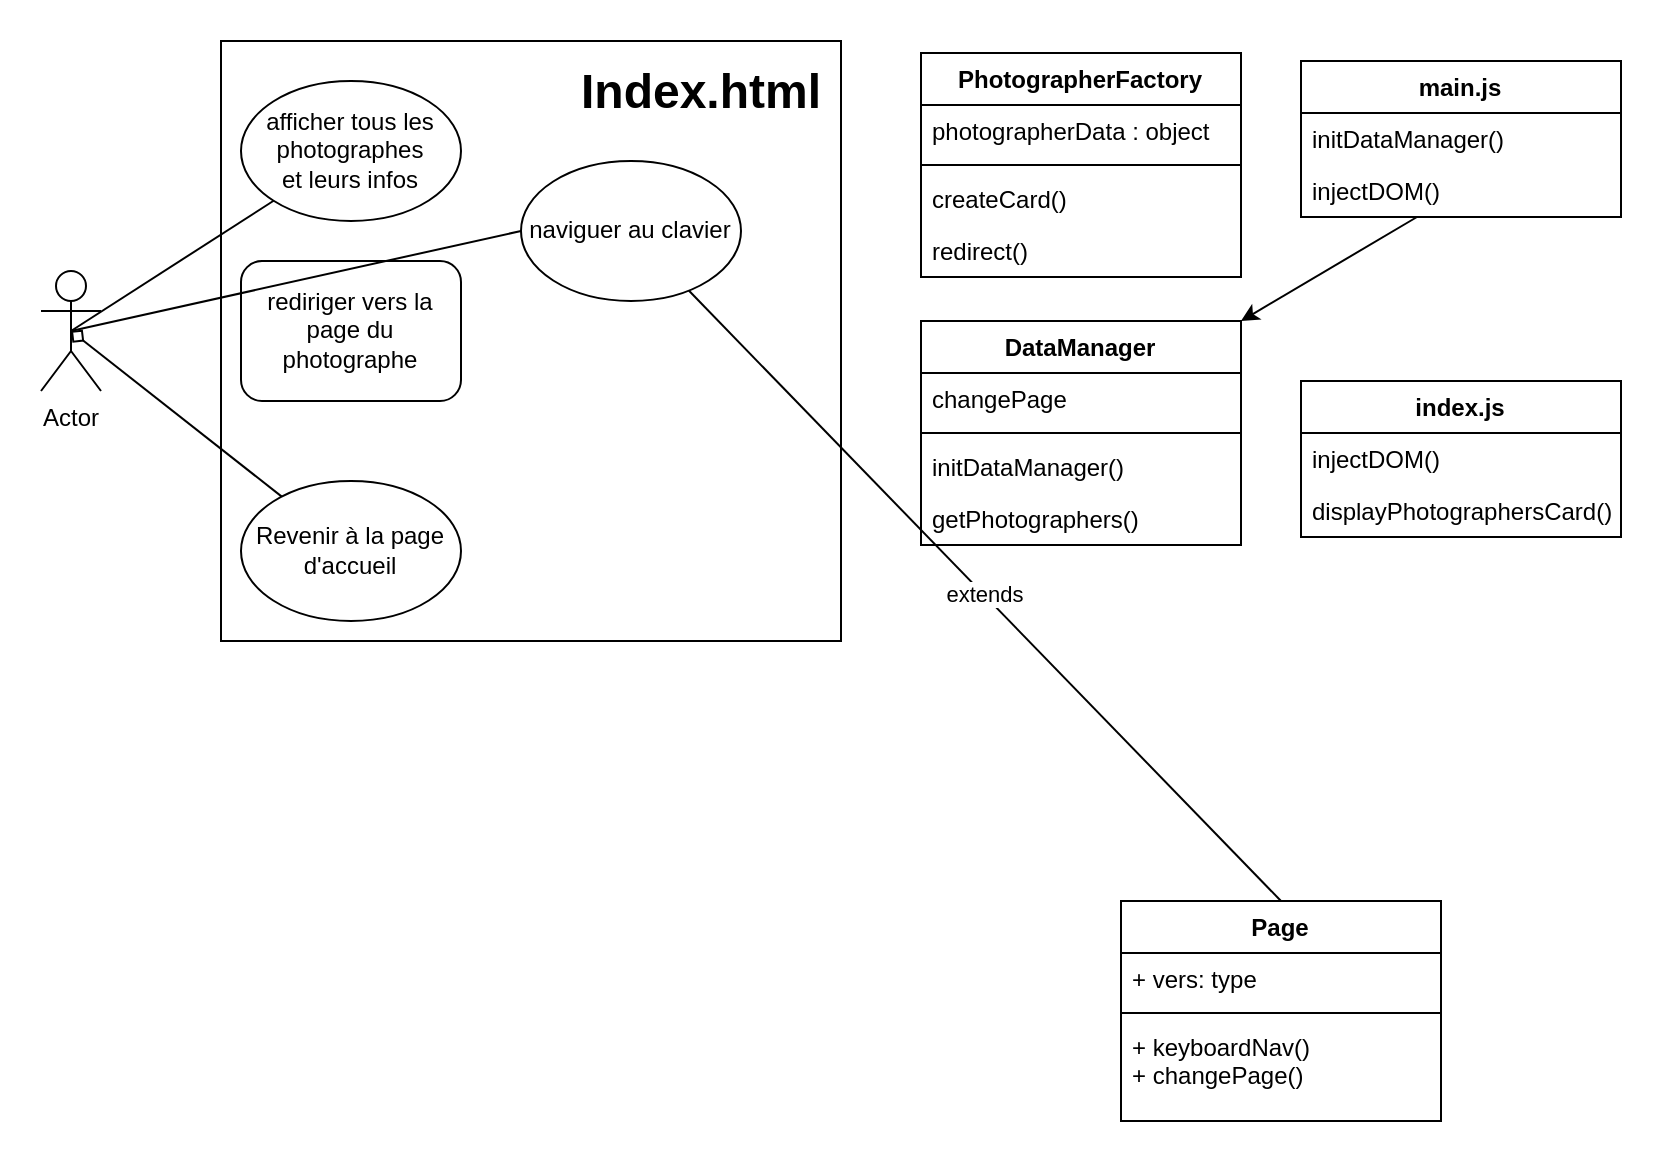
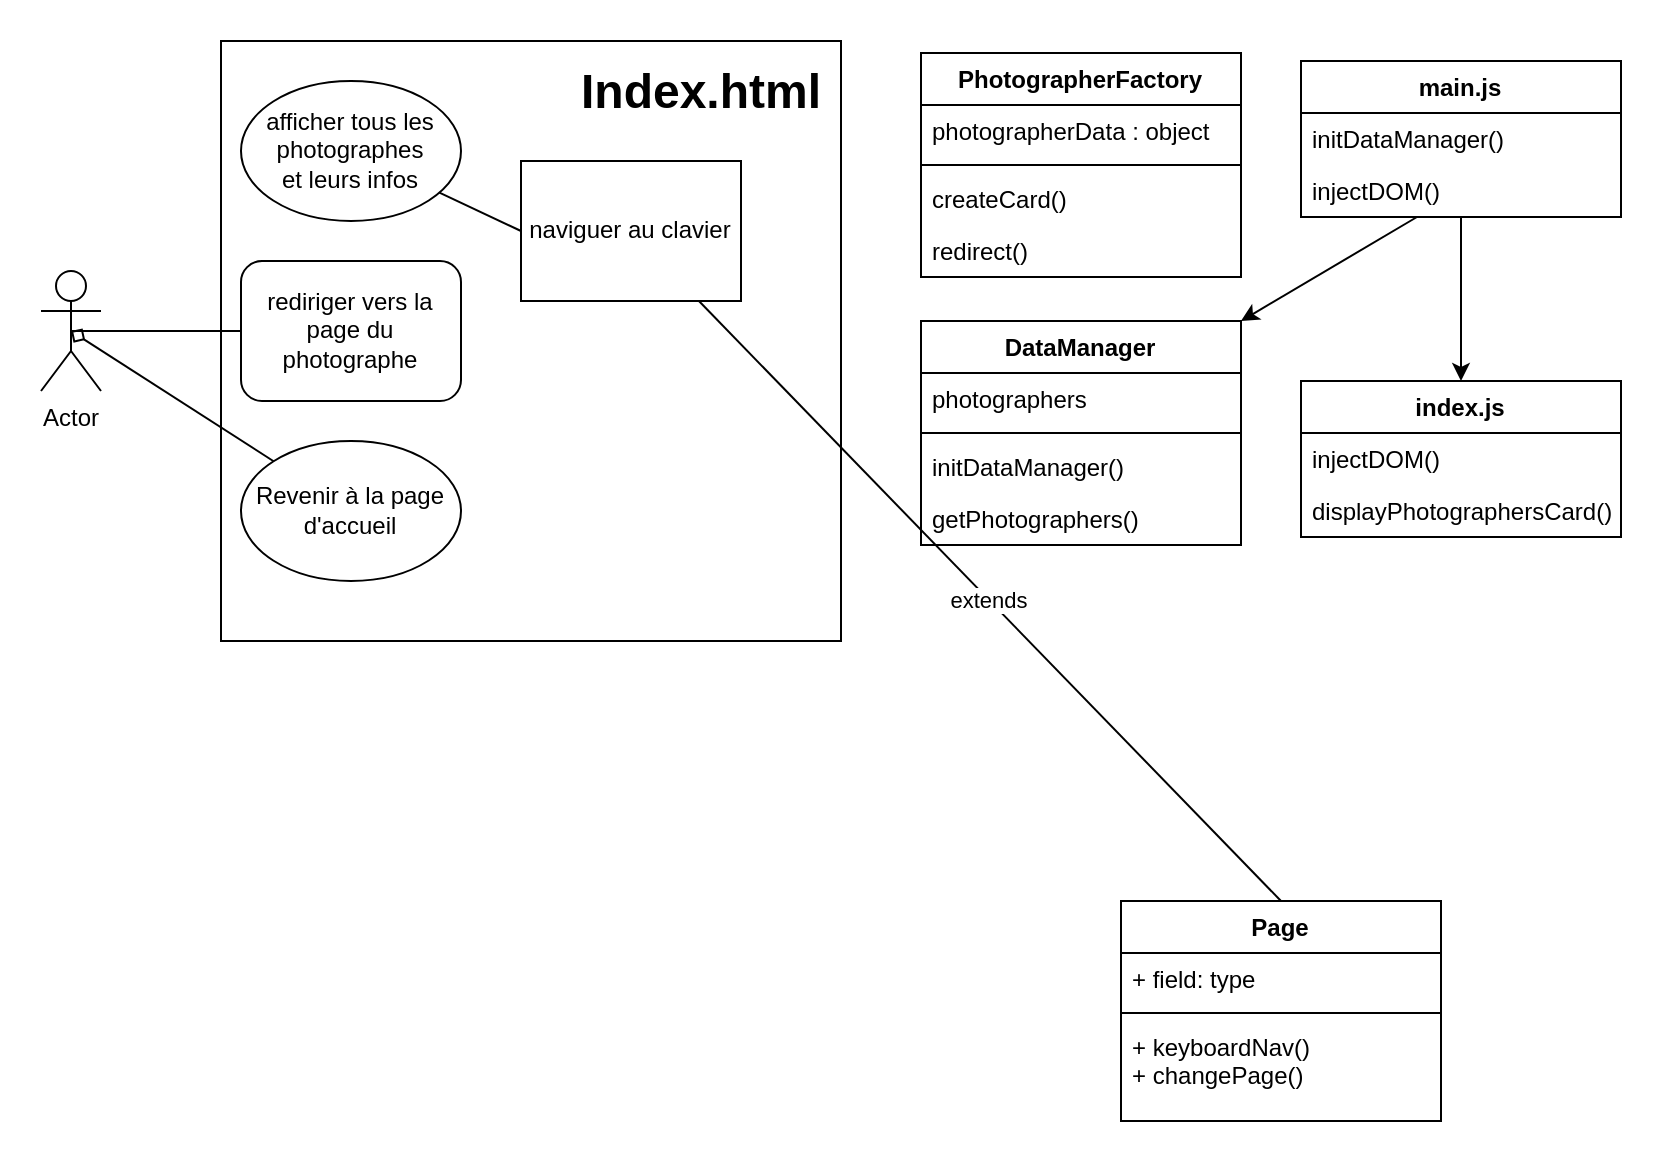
- <mxCell id="30" value="naviguer au clavier" style="ellipse;whiteSpace=wrap;html=1;" parent="1" vertex="1"><mxGeometry x="260" y="80" width="110" height="70" as="geometry" /></mxCell>
+ <mxCell id="30" value="naviguer au clavier" style="whiteSpace=wrap;html=1;rounded=0;" parent="1" vertex="1"><mxGeometry x="260" y="80" width="110" height="70" as="geometry" /></mxCell>
- <mxCell id="4" style="edgeStyle=none;html=1;entryX=0.5;entryY=0.5;entryDx=0;entryDy=0;entryPerimeter=0;endArrow=none;endFill=0;" parent="1" source="5" target="2" edge="1"><mxGeometry relative="1" as="geometry" /></mxCell>
- <mxCell id="29" style="edgeStyle=none;html=1;exitX=0;exitY=0.5;exitDx=0;exitDy=0;entryX=0.5;entryY=0.5;entryDx=0;entryDy=0;entryPerimeter=0;endArrow=none;endFill=0;" parent="1" source="30" target="2" edge="1"><mxGeometry relative="1" as="geometry" /></mxCell>
+ <mxCell id="29" style="edgeStyle=none;html=1;exitX=0;exitY=0.5;exitDx=0;exitDy=0;endArrow=none;endFill=0;" parent="1" source="30" target="5" edge="1"><mxGeometry relative="1" as="geometry" /></mxCell>
+ <mxCell id="24" style="edgeStyle=none;html=1;entryX=0.5;entryY=0;entryDx=0;entryDy=0;" parent="1" source="25" target="20" edge="1"><mxGeometry relative="1" as="geometry" /></mxCell>
+ <mxCell id="6" style="edgeStyle=none;html=1;entryX=0.5;entryY=0.5;entryDx=0;entryDy=0;entryPerimeter=0;endArrow=none;endFill=0;" parent="1" source="7" target="2" edge="1"><mxGeometry relative="1" as="geometry" /></mxCell>
- <mxCell id="16" value="changePage" style="text;strokeColor=none;fillColor=none;align=left;verticalAlign=top;spacingLeft=4;spacingRight=4;overflow=hidden;rotatable=0;points=[[0,0.5],[1,0.5]];portConstraint=eastwest;" parent="15" vertex="1"><mxGeometry y="26" width="160" height="26" as="geometry" /></mxCell>
+ <mxCell id="16" value="photographers" style="text;strokeColor=none;fillColor=none;align=left;verticalAlign=top;spacingLeft=4;spacingRight=4;overflow=hidden;rotatable=0;points=[[0,0.5],[1,0.5]];portConstraint=eastwest;" parent="15" vertex="1"><mxGeometry y="26" width="160" height="26" as="geometry" /></mxCell>
- <mxCell id="9" value="Revenir à la page d'accueil" style="ellipse;whiteSpace=wrap;html=1;" parent="1" vertex="1"><mxGeometry x="120" y="240" width="110" height="70" as="geometry" /></mxCell>
+ <mxCell id="9" value="Revenir à la page d'accueil" style="ellipse;whiteSpace=wrap;html=1;" parent="1" vertex="1"><mxGeometry x="120" y="220" width="110" height="70" as="geometry" /></mxCell>
- <mxCell id="33" value="+ vers: type" style="text;strokeColor=none;fillColor=none;align=left;verticalAlign=top;spacingLeft=4;spacingRight=4;overflow=hidden;rotatable=0;points=[[0,0.5],[1,0.5]];portConstraint=eastwest;" parent="32" vertex="1"><mxGeometry y="26" width="160" height="26" as="geometry" /></mxCell>
+ <mxCell id="33" value="+ field: type" style="text;strokeColor=none;fillColor=none;align=left;verticalAlign=top;spacingLeft=4;spacingRight=4;overflow=hidden;rotatable=0;points=[[0,0.5],[1,0.5]];portConstraint=eastwest;" parent="32" vertex="1"><mxGeometry y="26" width="160" height="26" as="geometry" /></mxCell>
